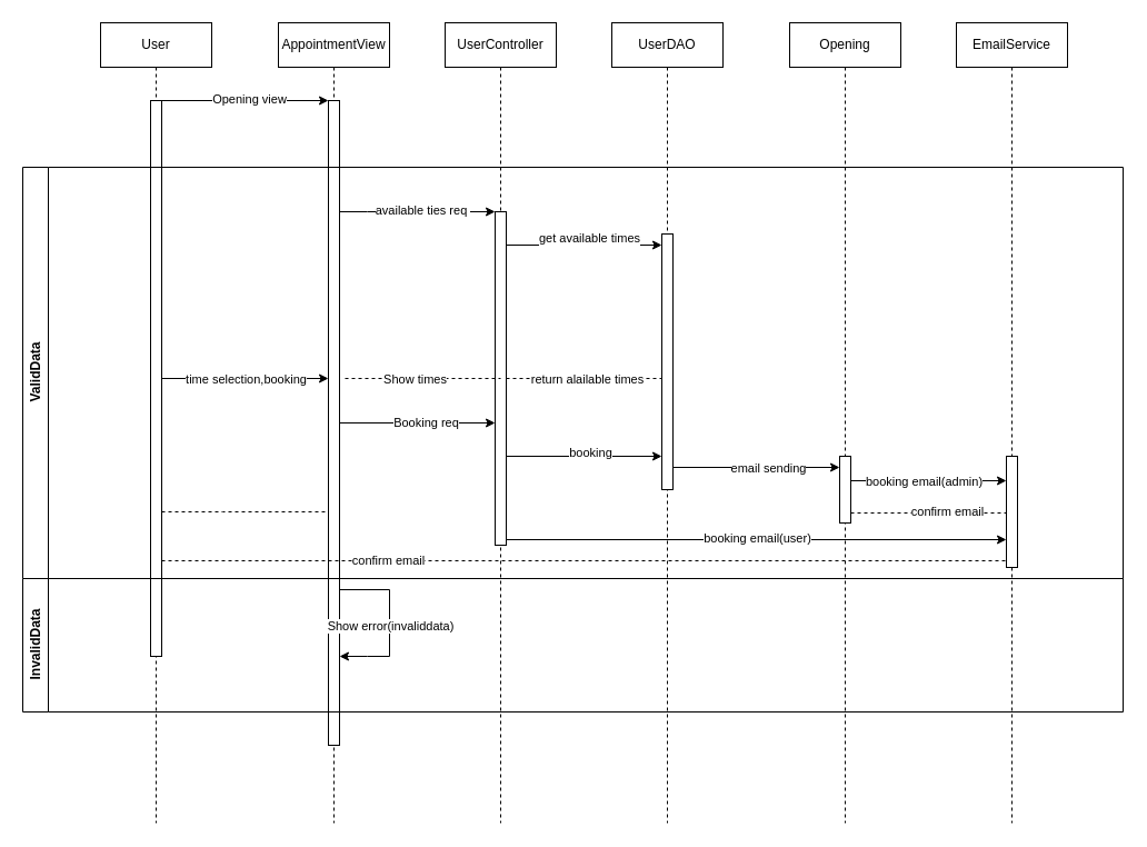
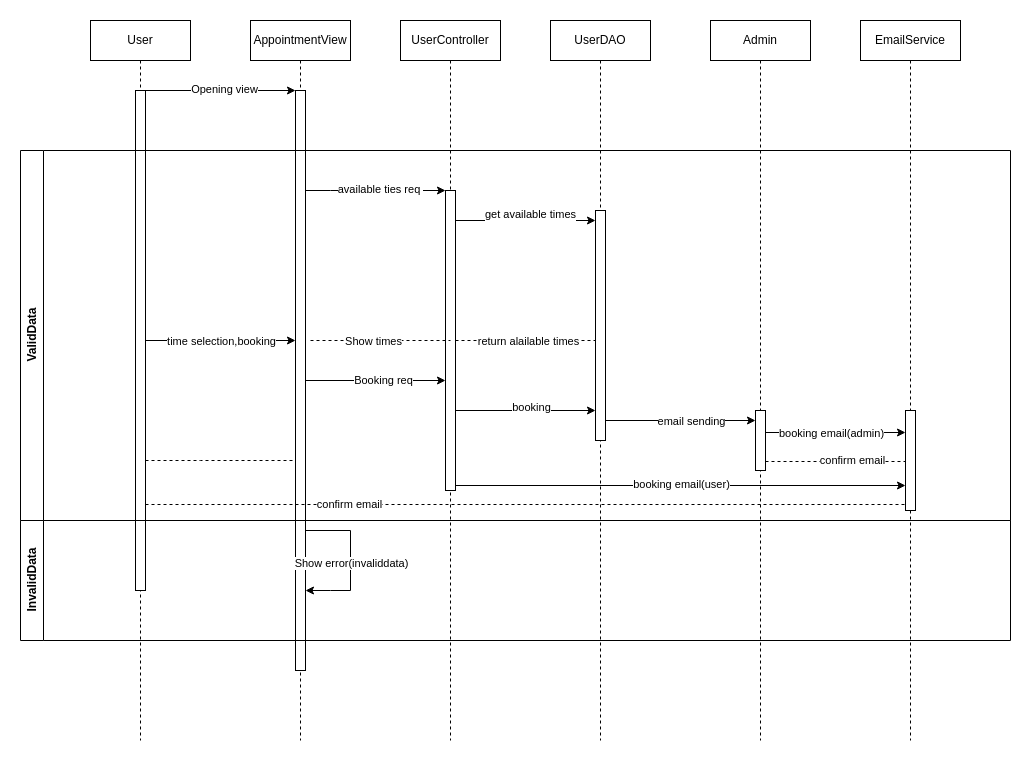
- <mxCell id="29" value="Opening" style="shape=umlLifeline;perimeter=lifelinePerimeter;whiteSpace=wrap;html=1;container=0;dropTarget=0;collapsible=0;recursiveResize=0;outlineConnect=0;portConstraint=eastwest;newEdgeStyle={&quot;edgeStyle&quot;:&quot;elbowEdgeStyle&quot;,&quot;elbow&quot;:&quot;vertical&quot;,&quot;curved&quot;:0,&quot;rounded&quot;:0};" vertex="1" parent="1"><mxGeometry x="710" y="20" width="100" height="720" as="geometry" /></mxCell>
+ <mxCell id="29" value="Admin" style="shape=umlLifeline;perimeter=lifelinePerimeter;whiteSpace=wrap;html=1;container=0;dropTarget=0;collapsible=0;recursiveResize=0;outlineConnect=0;portConstraint=eastwest;newEdgeStyle={&quot;edgeStyle&quot;:&quot;elbowEdgeStyle&quot;,&quot;elbow&quot;:&quot;vertical&quot;,&quot;curved&quot;:0,&quot;rounded&quot;:0};" vertex="1" parent="1"><mxGeometry x="710" y="20" width="100" height="720" as="geometry" /></mxCell>
